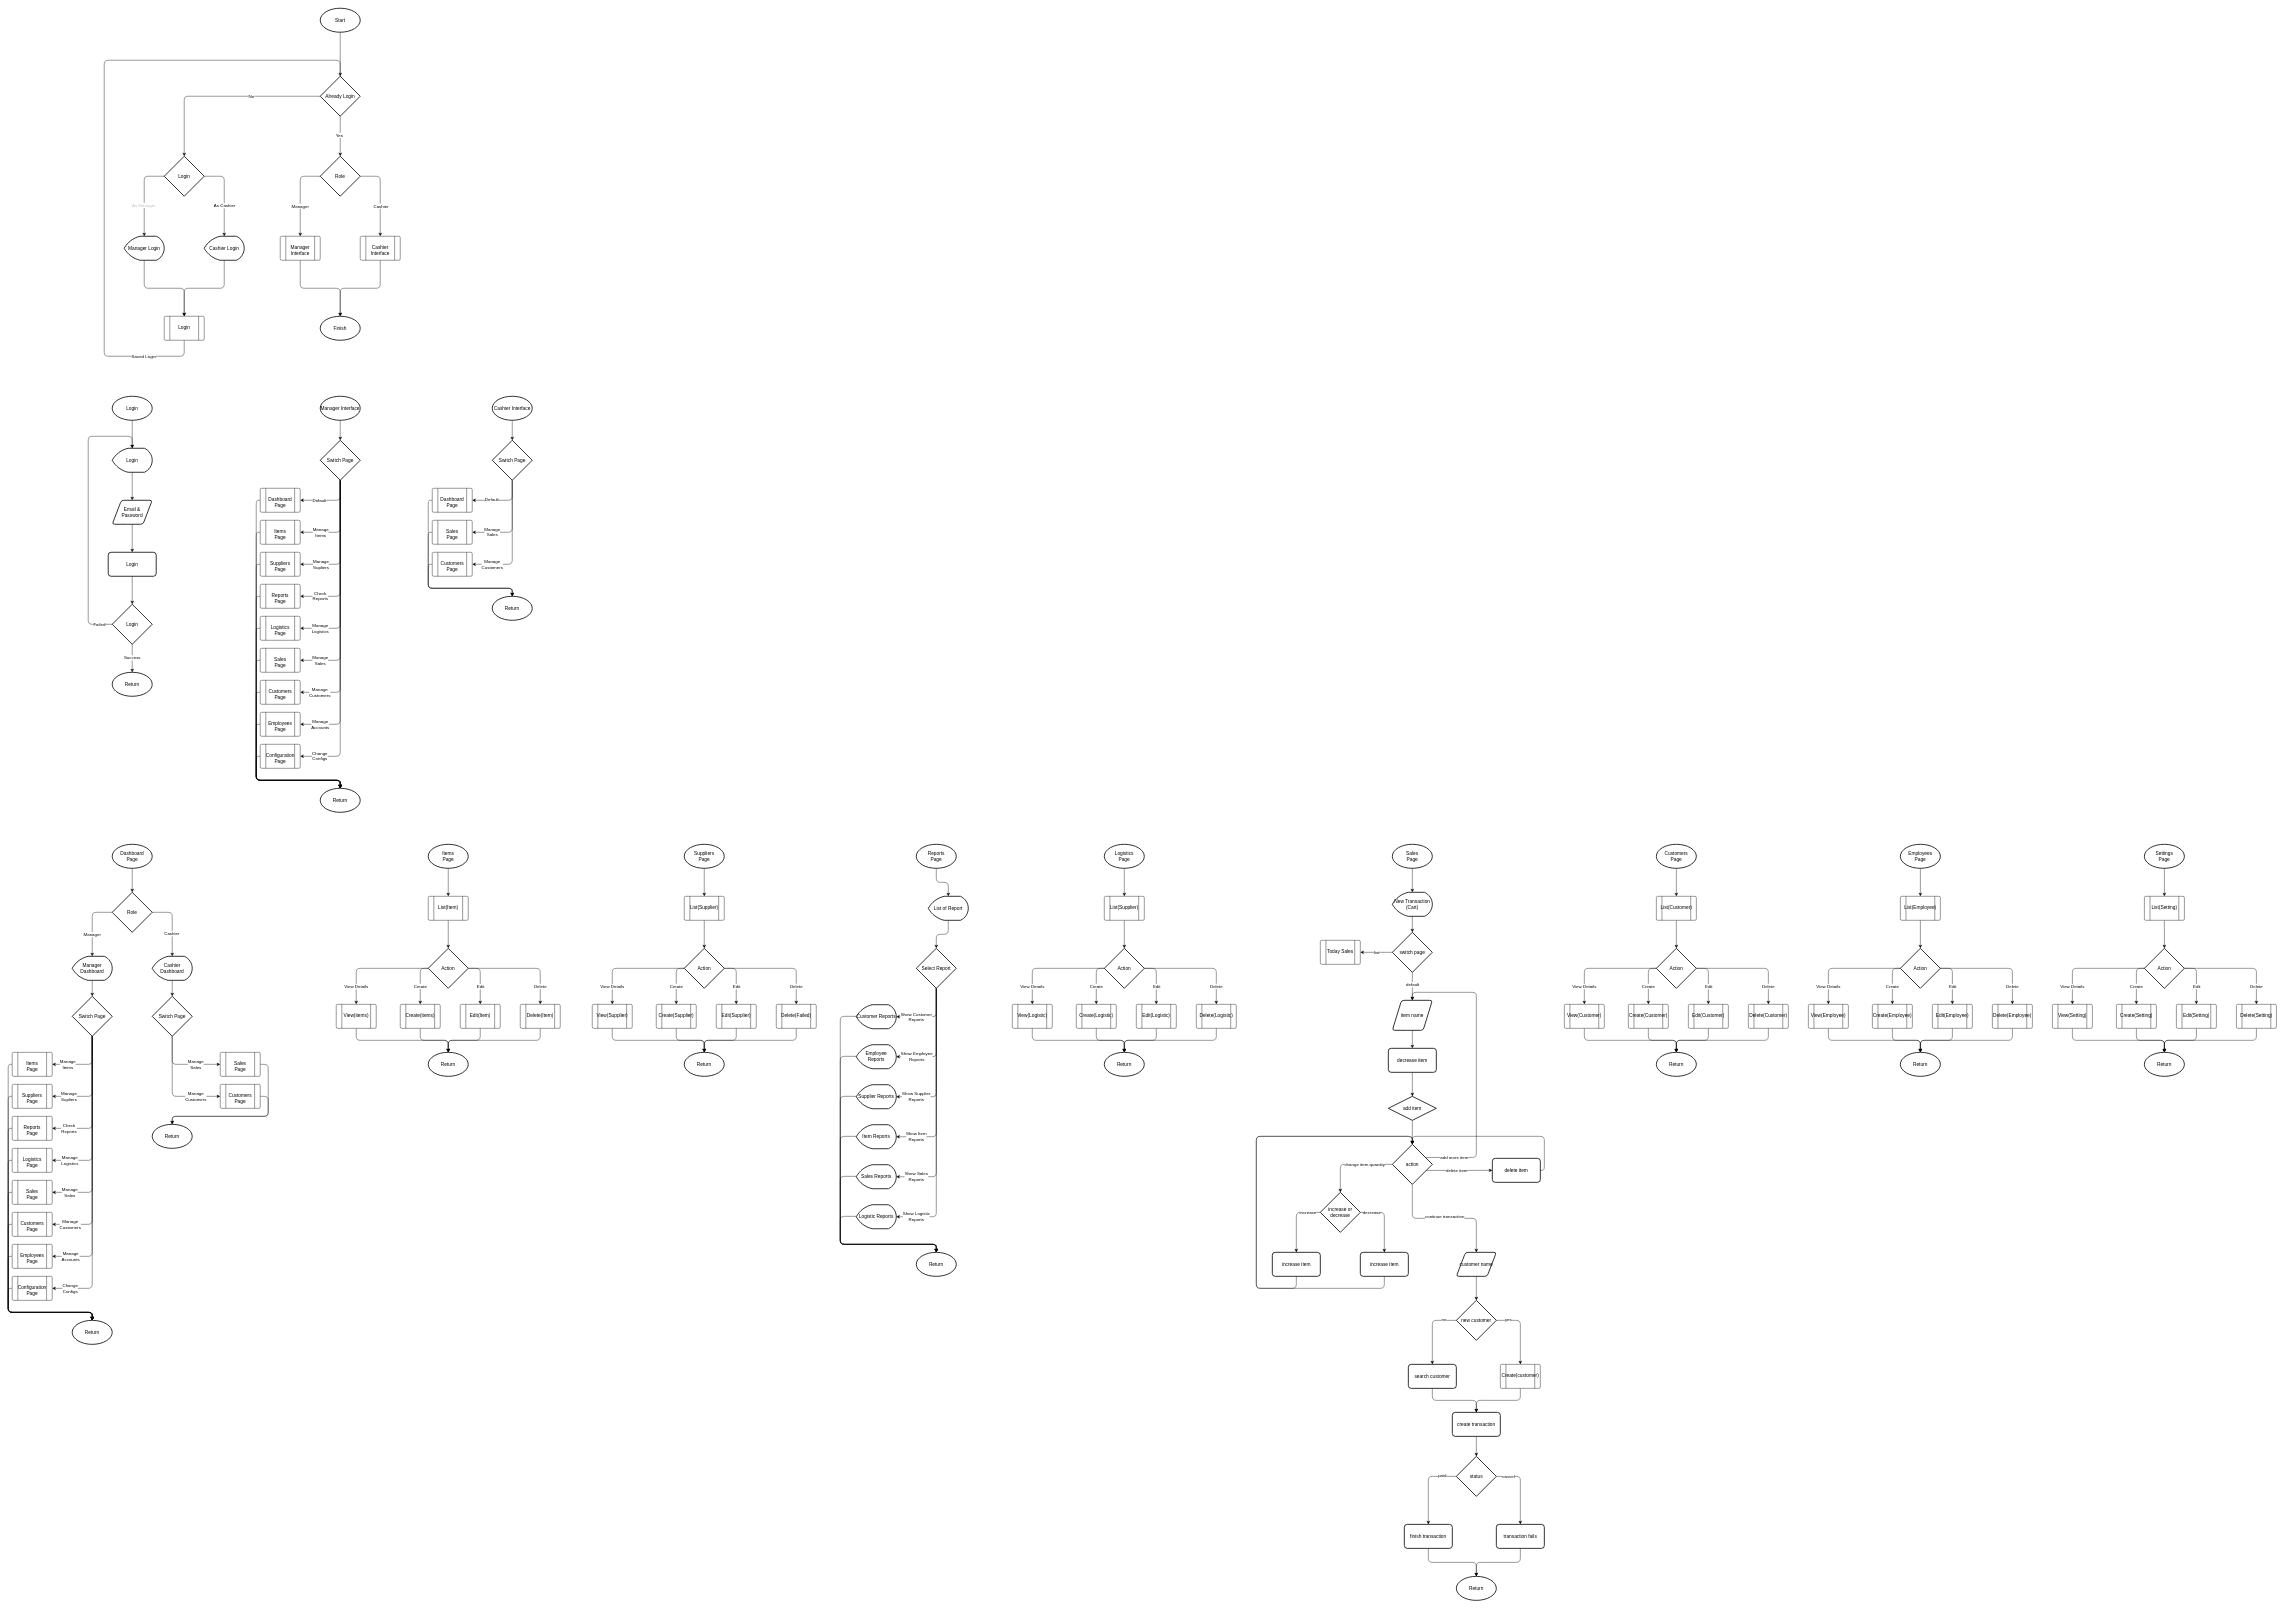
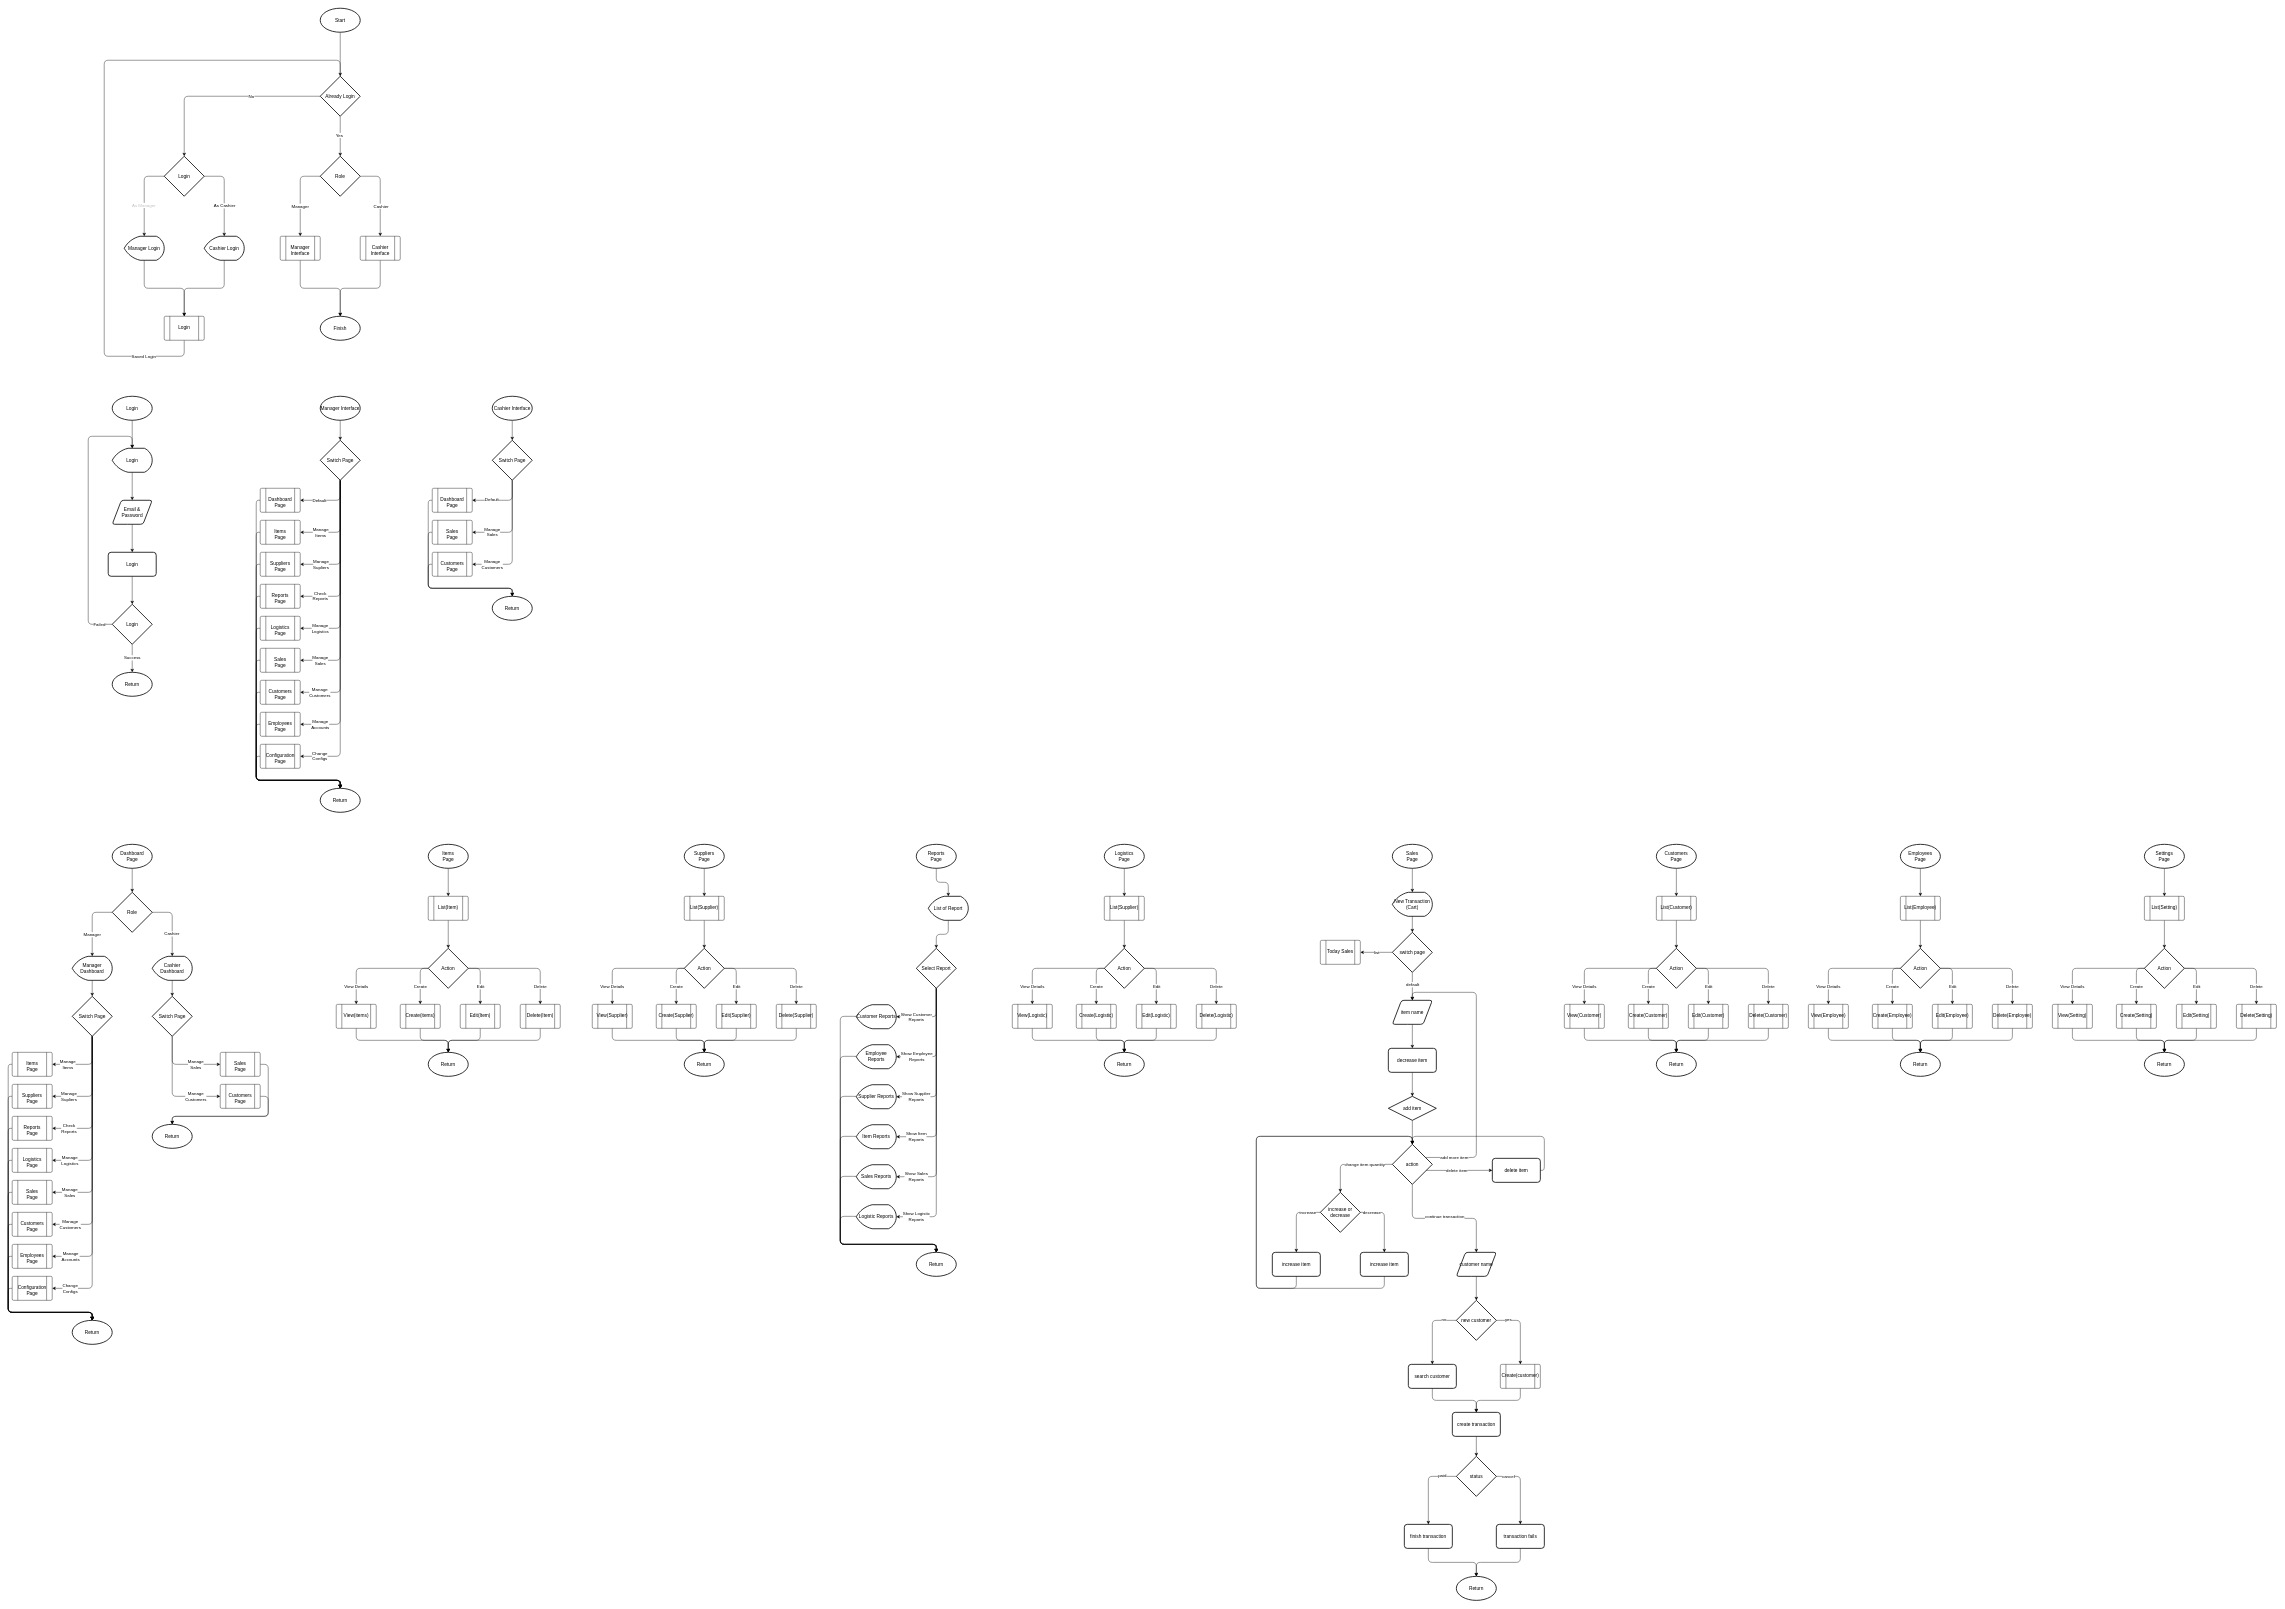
- <mxCell id="214" value="item name" style="shape=parallelogram;html=1;strokeWidth=2;perimeter=parallelogramPerimeter;whiteSpace=wrap;rounded=1;arcSize=12;size=0.23;" parent="1" vertex="1"><mxGeometry x="3480.02" y="2500" width="100" height="75" as="geometry" /></mxCell>
+ <mxCell id="214" value="item name" style="shape=parallelogram;html=1;strokeWidth=2;perimeter=parallelogramPerimeter;whiteSpace=wrap;rounded=1;arcSize=12;size=0.23;" parent="1" vertex="1"><mxGeometry x="3480.02" y="2500" width="100" height="60" as="geometry" /></mxCell>
- <mxCell id="284" value="Delete(Failed)" style="verticalLabelPosition=bottom;verticalAlign=top;html=1;shape=process;whiteSpace=wrap;rounded=1;size=0.14;arcSize=6;spacingTop=-45;" parent="1" vertex="1"><mxGeometry x="1940" y="2510" width="100" height="60" as="geometry" /></mxCell>
+ <mxCell id="284" value="Delete(Supplier)" style="verticalLabelPosition=bottom;verticalAlign=top;html=1;shape=process;whiteSpace=wrap;rounded=1;size=0.14;arcSize=6;spacingTop=-45;" parent="1" vertex="1"><mxGeometry x="1940" y="2510" width="100" height="60" as="geometry" /></mxCell>
